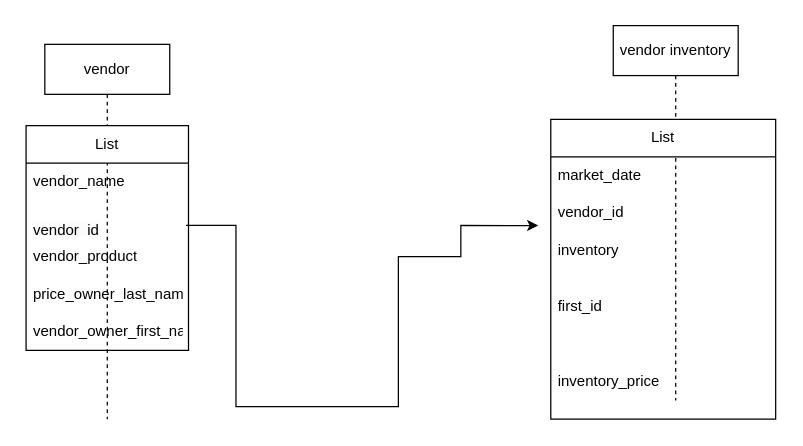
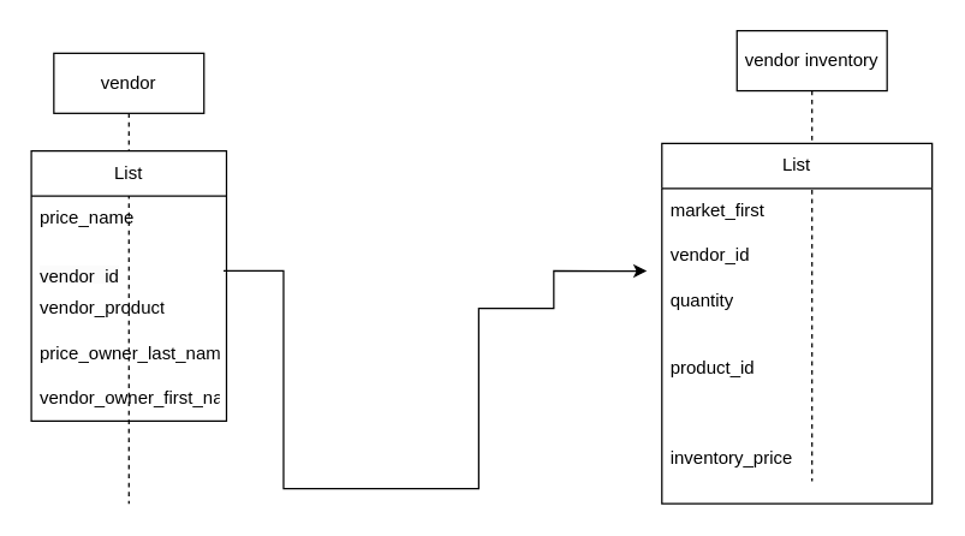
- <mxCell id="12" value="market_date" style="text;strokeColor=none;fillColor=none;align=left;verticalAlign=middle;spacingLeft=4;spacingRight=4;overflow=hidden;points=[[0,0.5],[1,0.5]];portConstraint=eastwest;rotatable=0;whiteSpace=wrap;html=1;" vertex="1" parent="11"><mxGeometry y="30" width="180" height="30" as="geometry" /></mxCell>
+ <mxCell id="12" value="market_first" style="text;strokeColor=none;fillColor=none;align=left;verticalAlign=middle;spacingLeft=4;spacingRight=4;overflow=hidden;points=[[0,0.5],[1,0.5]];portConstraint=eastwest;rotatable=0;whiteSpace=wrap;html=1;" vertex="1" parent="11"><mxGeometry y="30" width="180" height="30" as="geometry" /></mxCell>
- <mxCell id="5" value="vendor_name" style="text;strokeColor=none;fillColor=none;align=left;verticalAlign=middle;spacingLeft=4;spacingRight=4;overflow=hidden;points=[[0,0.5],[1,0.5]];portConstraint=eastwest;rotatable=0;whiteSpace=wrap;html=1;" vertex="1" parent="4"><mxGeometry y="30" width="130" height="30" as="geometry" /></mxCell>
+ <mxCell id="5" value="price_name" style="text;strokeColor=none;fillColor=none;align=left;verticalAlign=middle;spacingLeft=4;spacingRight=4;overflow=hidden;points=[[0,0.5],[1,0.5]];portConstraint=eastwest;rotatable=0;whiteSpace=wrap;html=1;" vertex="1" parent="4"><mxGeometry y="30" width="130" height="30" as="geometry" /></mxCell>
- <mxCell id="14" value="inventory" style="text;strokeColor=none;fillColor=none;align=left;verticalAlign=middle;spacingLeft=4;spacingRight=4;overflow=hidden;points=[[0,0.5],[1,0.5]];portConstraint=eastwest;rotatable=0;whiteSpace=wrap;html=1;" vertex="1" parent="11"><mxGeometry y="90" width="180" height="30" as="geometry" /></mxCell>
+ <mxCell id="14" value="quantity" style="text;strokeColor=none;fillColor=none;align=left;verticalAlign=middle;spacingLeft=4;spacingRight=4;overflow=hidden;points=[[0,0.5],[1,0.5]];portConstraint=eastwest;rotatable=0;whiteSpace=wrap;html=1;" vertex="1" parent="11"><mxGeometry y="90" width="180" height="30" as="geometry" /></mxCell>
- <mxCell id="15" value="first_id" style="text;strokeColor=none;fillColor=none;align=left;verticalAlign=middle;spacingLeft=4;spacingRight=4;overflow=hidden;points=[[0,0.5],[1,0.5]];portConstraint=eastwest;rotatable=0;whiteSpace=wrap;html=1;" vertex="1" parent="11"><mxGeometry y="120" width="180" height="60" as="geometry" /></mxCell>
+ <mxCell id="15" value="product_id" style="text;strokeColor=none;fillColor=none;align=left;verticalAlign=middle;spacingLeft=4;spacingRight=4;overflow=hidden;points=[[0,0.5],[1,0.5]];portConstraint=eastwest;rotatable=0;whiteSpace=wrap;html=1;" vertex="1" parent="11"><mxGeometry y="120" width="180" height="60" as="geometry" /></mxCell>
